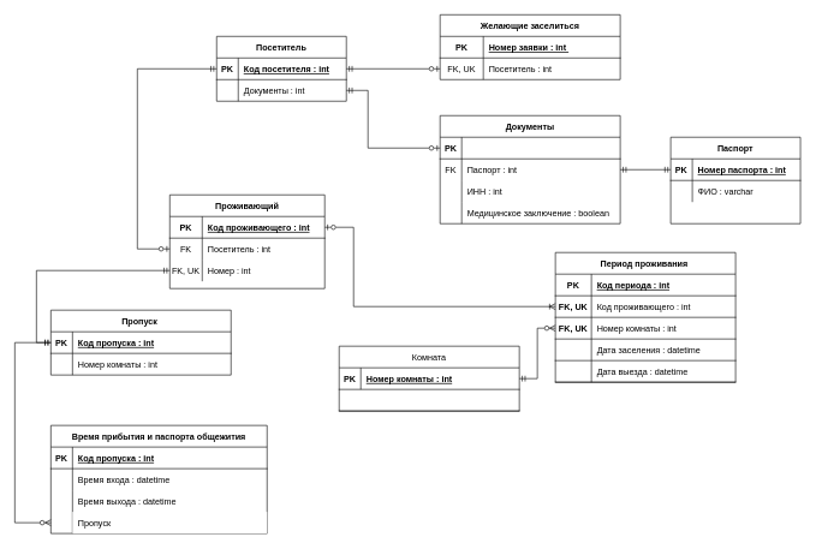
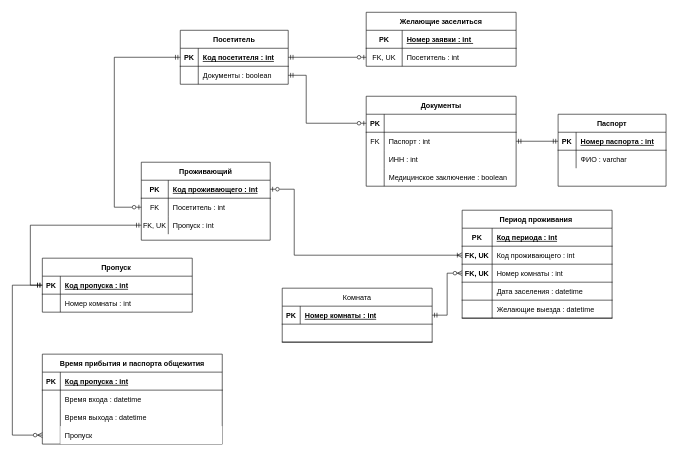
- <mxCell id="53" value="Документы : int" style="shape=partialRectangle;connectable=0;fillColor=none;top=0;left=0;bottom=0;right=0;align=left;spacingLeft=6;overflow=hidden;" parent="51" vertex="1"><mxGeometry x="30" width="150" height="30" as="geometry"><mxRectangle width="150" height="30" as="alternateBounds" /></mxGeometry></mxCell>
+ <mxCell id="53" value="Документы : boolean" style="shape=partialRectangle;connectable=0;fillColor=none;top=0;left=0;bottom=0;right=0;align=left;spacingLeft=6;overflow=hidden;" parent="51" vertex="1"><mxGeometry x="30" width="150" height="30" as="geometry"><mxRectangle width="150" height="30" as="alternateBounds" /></mxGeometry></mxCell>
- <mxCell id="44" value="Номер : int" style="shape=partialRectangle;connectable=0;fillColor=none;top=0;left=0;bottom=0;right=0;align=left;spacingLeft=6;overflow=hidden;" parent="42" vertex="1"><mxGeometry x="45" width="170" height="30" as="geometry"><mxRectangle width="170" height="30" as="alternateBounds" /></mxGeometry></mxCell>
+ <mxCell id="44" value="Пропуск : int" style="shape=partialRectangle;connectable=0;fillColor=none;top=0;left=0;bottom=0;right=0;align=left;spacingLeft=6;overflow=hidden;" parent="42" vertex="1"><mxGeometry x="45" width="170" height="30" as="geometry"><mxRectangle width="170" height="30" as="alternateBounds" /></mxGeometry></mxCell>
- <mxCell id="71" value="Дата выезда : datetime" style="shape=partialRectangle;overflow=hidden;connectable=0;fillColor=none;top=0;left=0;bottom=0;right=0;align=left;spacingLeft=6;fontStyle=0;" parent="69" vertex="1"><mxGeometry x="50" width="200" height="30" as="geometry"><mxRectangle width="200" height="30" as="alternateBounds" /></mxGeometry></mxCell>
+ <mxCell id="71" value="Желающие выезда : datetime" style="shape=partialRectangle;overflow=hidden;connectable=0;fillColor=none;top=0;left=0;bottom=0;right=0;align=left;spacingLeft=6;fontStyle=0;" parent="69" vertex="1"><mxGeometry x="50" width="200" height="30" as="geometry"><mxRectangle width="200" height="30" as="alternateBounds" /></mxGeometry></mxCell>
